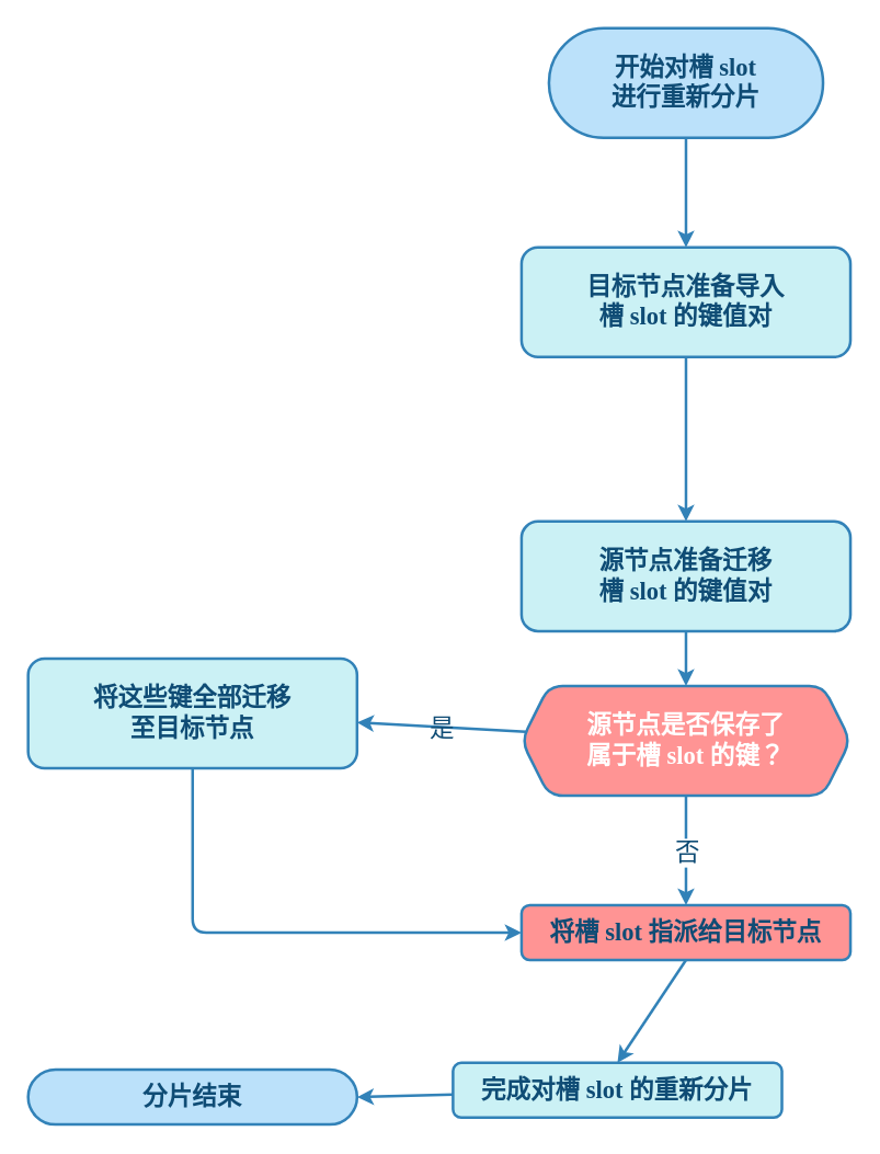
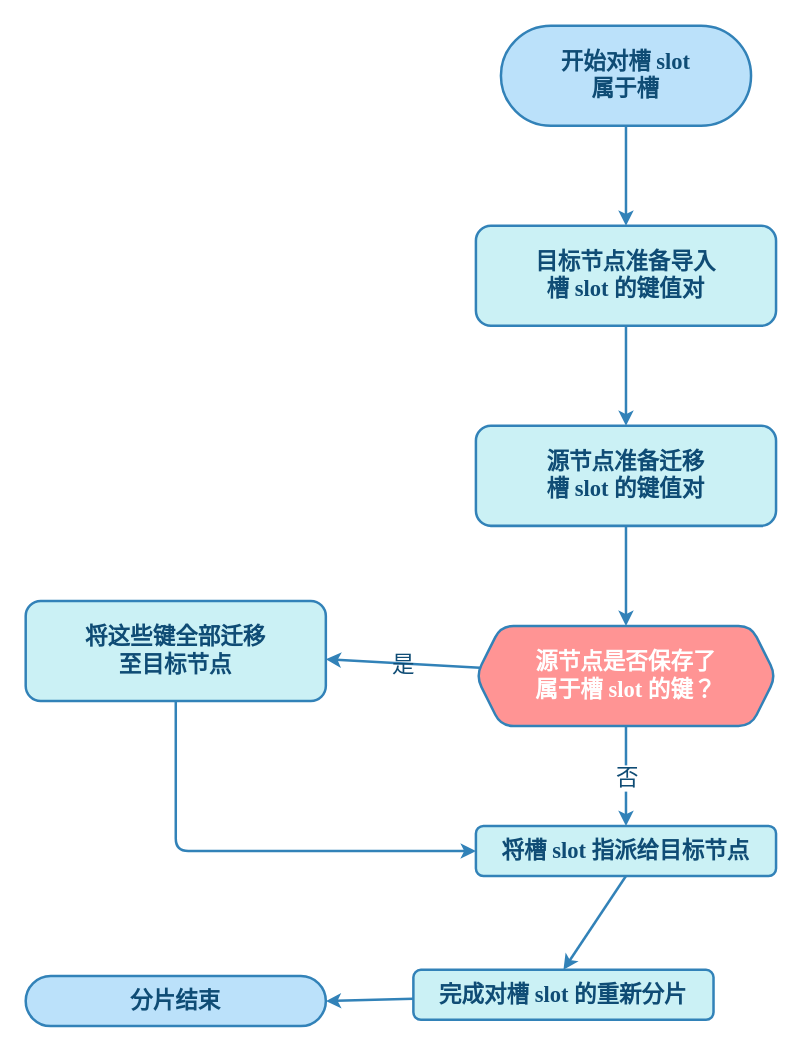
- <mxCell id="3" value="&lt;div&gt;开始对槽 slot&lt;/div&gt;&lt;div&gt;进行重新分片&lt;/div&gt;" style="html=1;dashed=0;whiteSpace=wrap;shape=mxgraph.dfd.start;rounded=1;shadow=0;strokeColor=#3282B8;strokeWidth=2;align=center;verticalAlign=middle;fontFamily=Comic Sans MS;fontSize=18;fontColor=#0F4C75;fillColor=#BBE1FA;fontStyle=1" parent="1" vertex="1"><mxGeometry x="400" y="20" width="200" height="80" as="geometry" /></mxCell>
+ <mxCell id="3" value="&lt;div&gt;开始对槽 slot&lt;/div&gt;&lt;div&gt;属于槽&lt;/div&gt;" style="html=1;dashed=0;whiteSpace=wrap;shape=mxgraph.dfd.start;rounded=1;shadow=0;strokeColor=#3282B8;strokeWidth=2;align=center;verticalAlign=middle;fontFamily=Comic Sans MS;fontSize=18;fontColor=#0F4C75;fillColor=#BBE1FA;fontStyle=1" parent="1" vertex="1"><mxGeometry x="400" y="20" width="200" height="80" as="geometry" /></mxCell>
- <mxCell id="12" value="&lt;div&gt;源节点准备迁移&lt;/div&gt;&lt;div&gt;槽 slot 的键值对&lt;/div&gt;" style="rounded=1;whiteSpace=wrap;html=1;fontFamily=Comic Sans MS;fontStyle=1;labelBackgroundColor=none;fillColor=#CBF1F5;strokeColor=#3282B8;fontColor=#0F4C75;shadow=0;container=0;fontSize=18;verticalAlign=middle;strokeWidth=2;" vertex="1" parent="1"><mxGeometry x="380" y="380" width="240" height="80" as="geometry" /></mxCell>
+ <mxCell id="12" value="&lt;div&gt;源节点准备迁移&lt;/div&gt;&lt;div&gt;槽 slot 的键值对&lt;/div&gt;" style="rounded=1;whiteSpace=wrap;html=1;fontFamily=Comic Sans MS;fontStyle=1;labelBackgroundColor=none;fillColor=#CBF1F5;strokeColor=#3282B8;fontColor=#0F4C75;shadow=0;container=0;fontSize=18;verticalAlign=middle;strokeWidth=2;" vertex="1" parent="1"><mxGeometry x="380" y="340" width="240" height="80" as="geometry" /></mxCell>
- <mxCell id="14" value="将槽 slot 指派给目标节点" style="rounded=1;whiteSpace=wrap;html=1;fontFamily=Comic Sans MS;fontStyle=1;labelBackgroundColor=none;fillColor=#ff9494;strokeColor=#3282B8;fontColor=#0F4C75;shadow=0;container=0;fontSize=18;verticalAlign=middle;strokeWidth=2;" vertex="1" parent="1"><mxGeometry x="380" y="660" width="240" height="40" as="geometry" /></mxCell>
+ <mxCell id="14" value="将槽 slot 指派给目标节点" style="rounded=1;whiteSpace=wrap;html=1;fontFamily=Comic Sans MS;fontStyle=1;labelBackgroundColor=none;fillColor=#CBF1F5;strokeColor=#3282B8;fontColor=#0F4C75;shadow=0;container=0;fontSize=18;verticalAlign=middle;strokeWidth=2;" vertex="1" parent="1"><mxGeometry x="380" y="660" width="240" height="40" as="geometry" /></mxCell>
